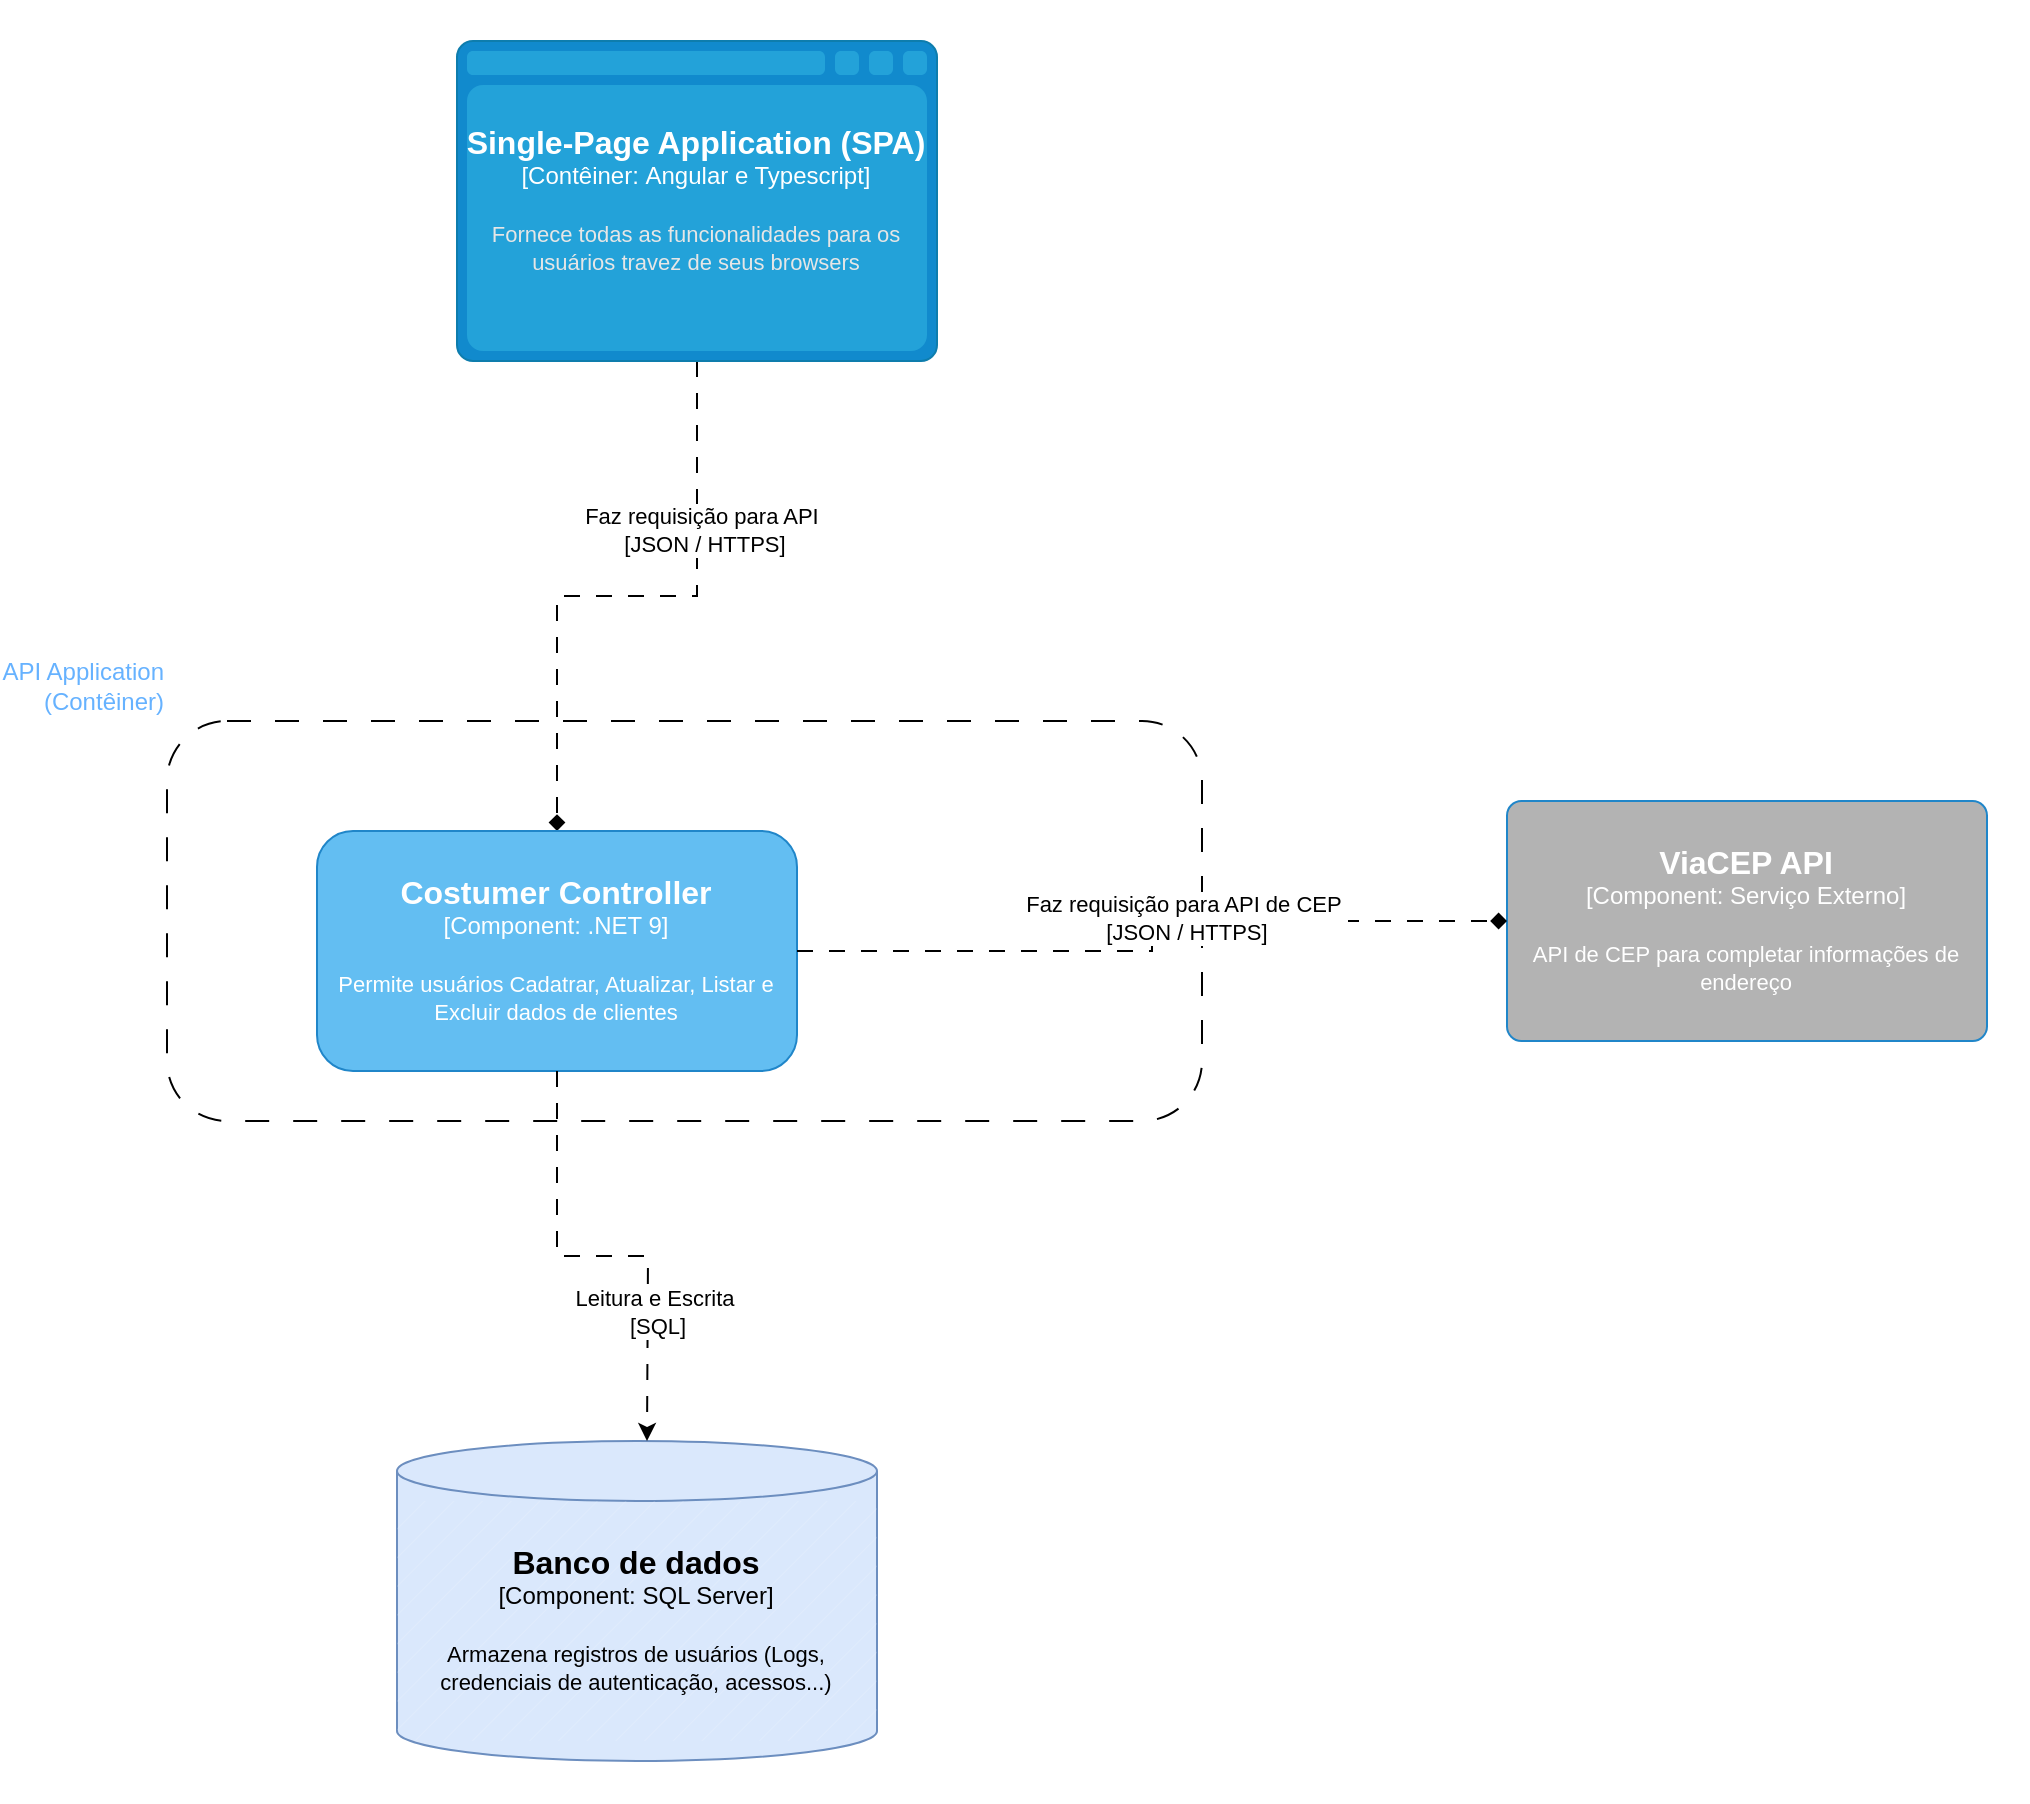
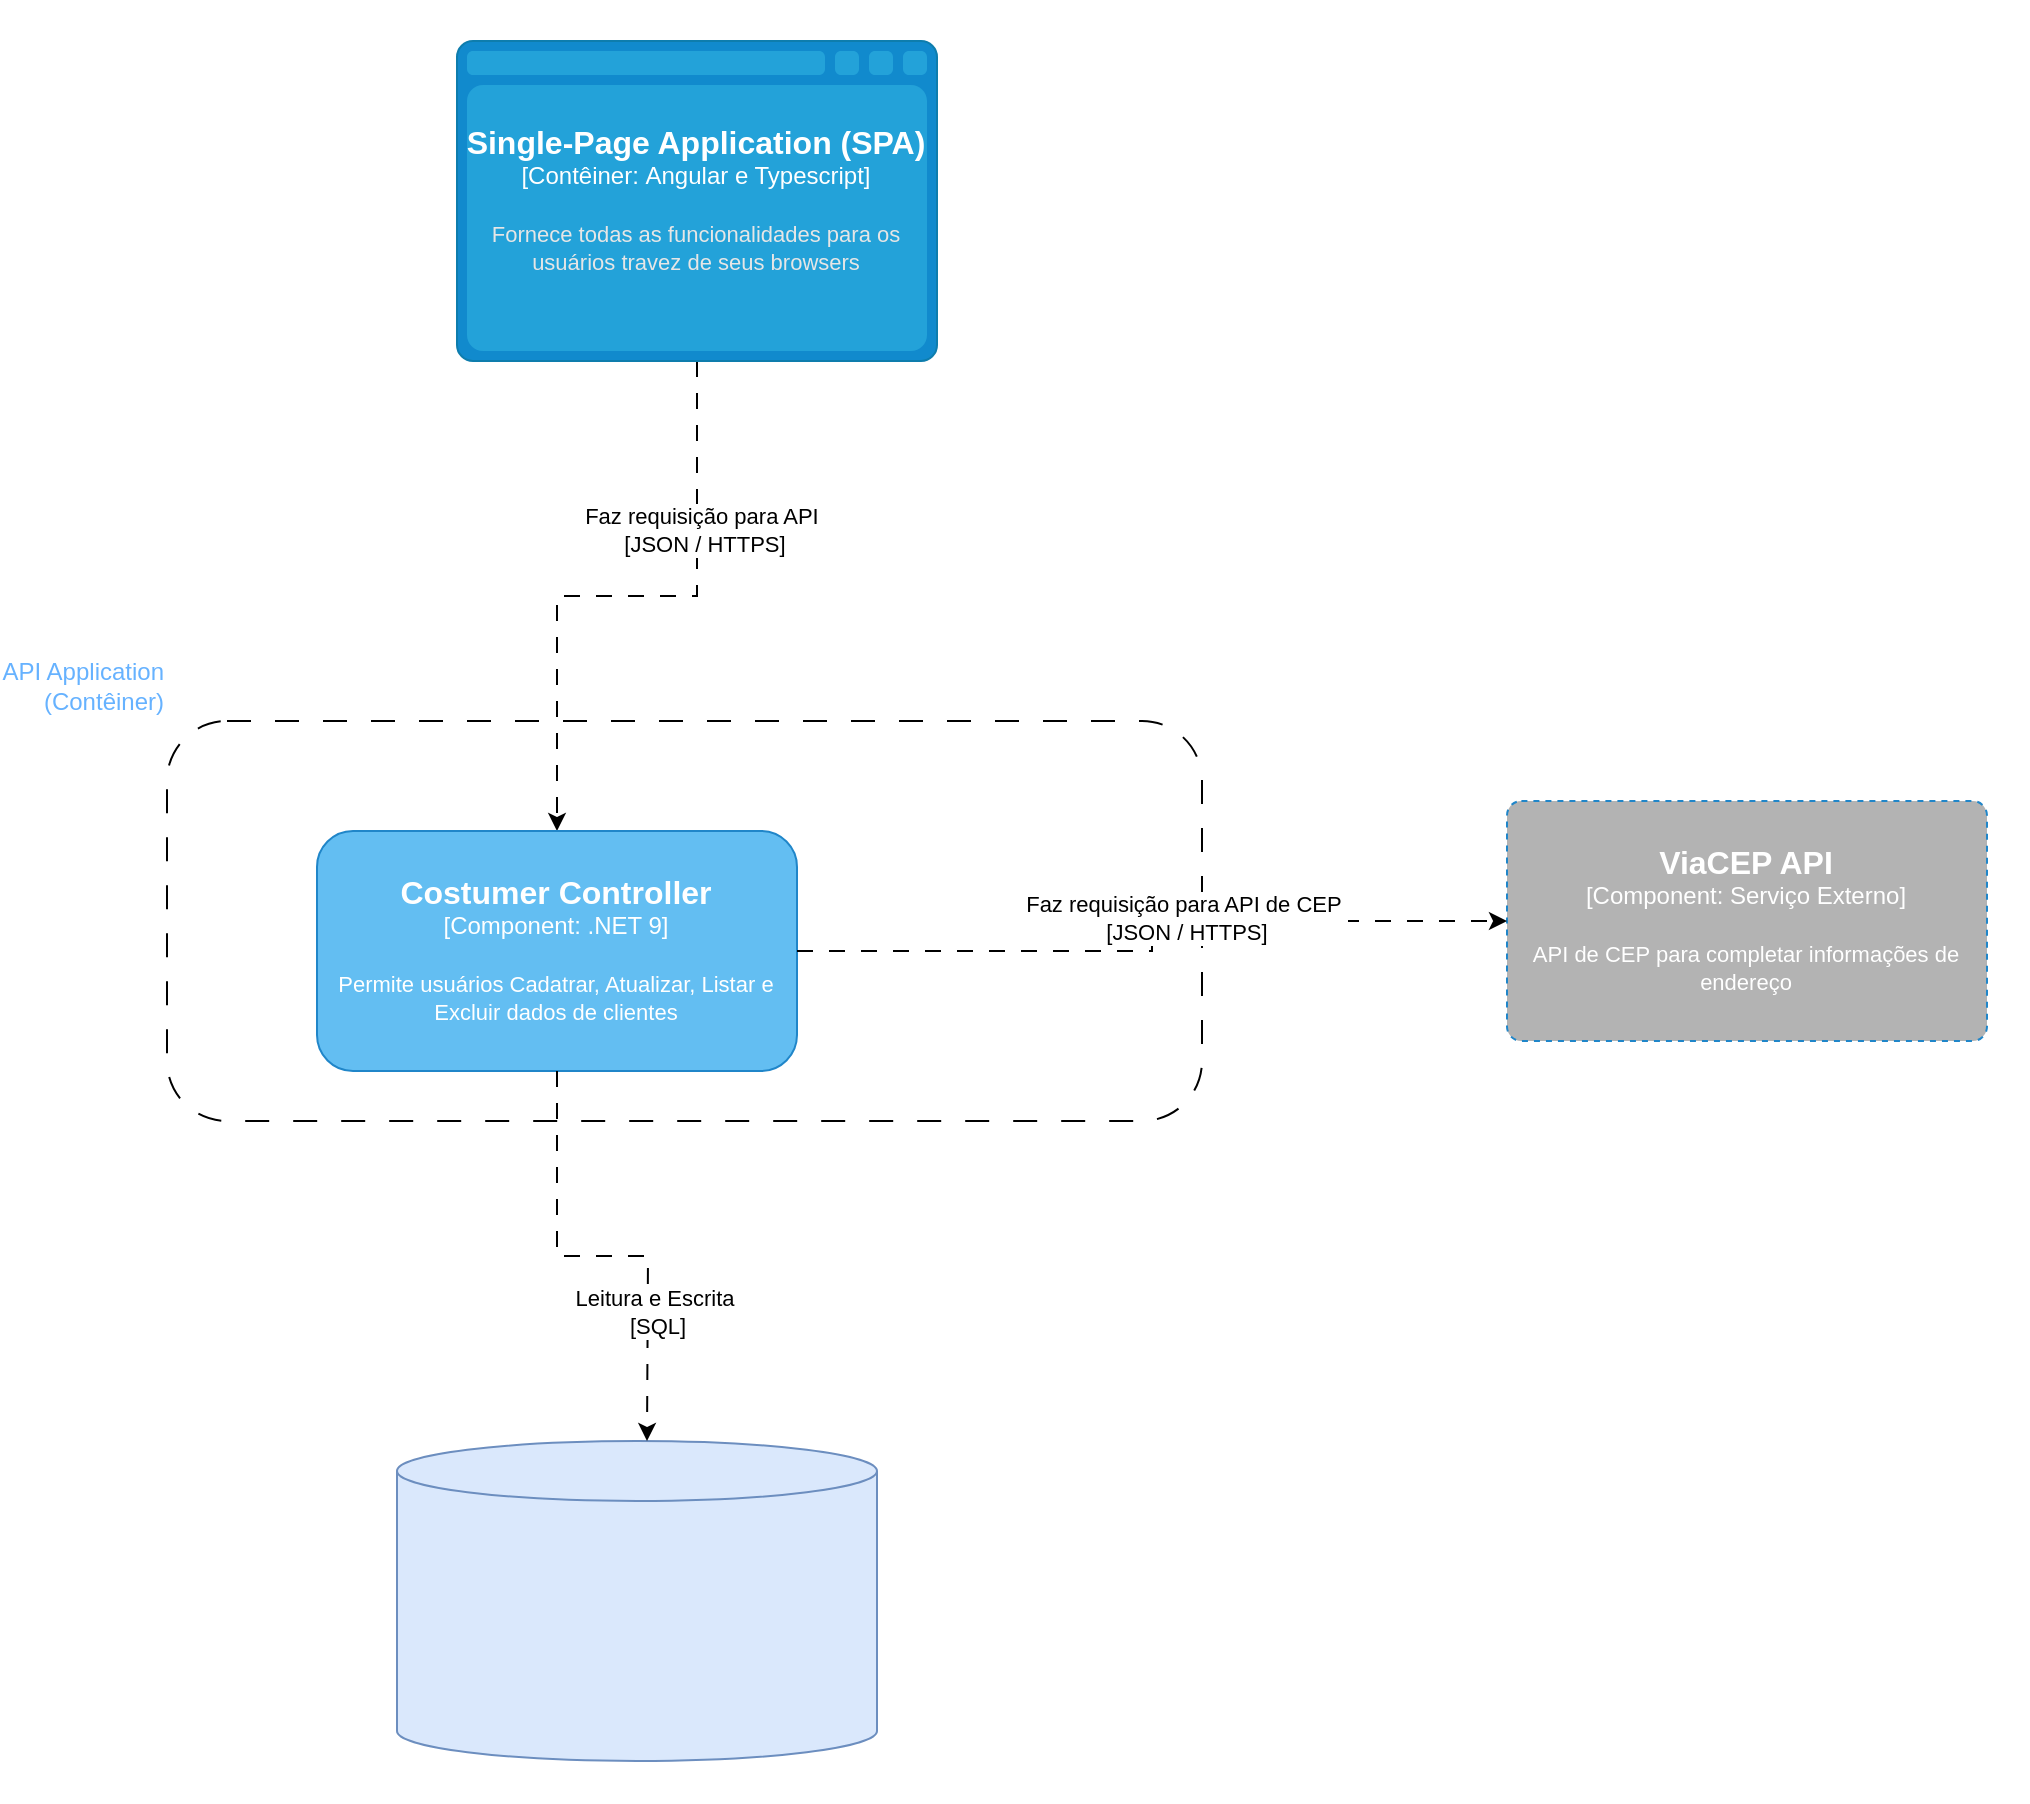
- <mxCell id="3" style="edgeStyle=orthogonalEdgeStyle;rounded=0;orthogonalLoop=1;jettySize=auto;html=1;dashed=1;dashPattern=8 8;endArrow=diamond;" parent="1" source="5" target="6" edge="1"><mxGeometry relative="1" as="geometry" /></mxCell>
+ <mxCell id="3" style="edgeStyle=orthogonalEdgeStyle;rounded=0;orthogonalLoop=1;jettySize=auto;html=1;dashed=1;dashPattern=8 8;" parent="1" source="5" target="6" edge="1"><mxGeometry relative="1" as="geometry" /></mxCell>
- <mxCell id="12" style="edgeStyle=orthogonalEdgeStyle;rounded=0;orthogonalLoop=1;jettySize=auto;html=1;entryX=0;entryY=0.5;entryDx=0;entryDy=0;entryPerimeter=0;dashed=1;dashPattern=8 8;endArrow=diamond;" parent="1" source="6" target="7" edge="1"><mxGeometry relative="1" as="geometry" /></mxCell>
+ <mxCell id="12" style="edgeStyle=orthogonalEdgeStyle;rounded=0;orthogonalLoop=1;jettySize=auto;html=1;entryX=0;entryY=0.5;entryDx=0;entryDy=0;entryPerimeter=0;dashed=1;dashPattern=8 8;" parent="1" source="6" target="7" edge="1"><mxGeometry relative="1" as="geometry" /></mxCell>
- <mxCell id="7" value="&lt;font style=&quot;font-size: 16px&quot;&gt;&lt;b&gt;ViaCEP API&lt;/b&gt;&lt;/font&gt;&lt;div&gt;[Component: Serviço Externo]&lt;/div&gt;&lt;br&gt;&lt;div&gt;&lt;font style=&quot;font-size: 11px&quot;&gt;API de CEP para completar informações de endereço&lt;/font&gt;&lt;/div&gt;" style="rounded=1;whiteSpace=wrap;html=1;labelBackgroundColor=none;fillColor=#B3B3B3;fontColor=#ffffff;align=center;arcSize=6;strokeColor=#2086C9;metaEdit=1;resizable=0;points=[[0.25,0,0],[0.5,0,0],[0.75,0,0],[1,0.25,0],[1,0.5,0],[1,0.75,0],[0.75,1,0],[0.5,1,0],[0.25,1,0],[0,0.75,0],[0,0.5,0],[0,0.25,0]];" parent="1" vertex="1"><mxGeometry x="690" y="400" width="240" height="120" as="geometry" /></mxCell>
+ <mxCell id="7" value="&lt;font style=&quot;font-size: 16px&quot;&gt;&lt;b&gt;ViaCEP API&lt;/b&gt;&lt;/font&gt;&lt;div&gt;[Component: Serviço Externo]&lt;/div&gt;&lt;br&gt;&lt;div&gt;&lt;font style=&quot;font-size: 11px&quot;&gt;API de CEP para completar informações de endereço&lt;/font&gt;&lt;/div&gt;" style="rounded=1;whiteSpace=wrap;html=1;labelBackgroundColor=none;fillColor=#B3B3B3;fontColor=#ffffff;align=center;arcSize=6;strokeColor=#2086C9;metaEdit=1;resizable=0;points=[[0.25,0,0],[0.5,0,0],[0.75,0,0],[1,0.25,0],[1,0.5,0],[1,0.75,0],[0.75,1,0],[0.5,1,0],[0.25,1,0],[0,0.75,0],[0,0.5,0],[0,0.25,0]];dashed=1;" parent="1" vertex="1"><mxGeometry x="690" y="400" width="240" height="120" as="geometry" /></mxCell>
- <mxCell id="9" value="&lt;font style=&quot;font-size: 16px&quot;&gt;&lt;b&gt;Banco de dados&lt;/b&gt;&lt;/font&gt;&lt;div&gt;[Component: SQL Server]&lt;/div&gt;&lt;br&gt;&lt;div&gt;&lt;font style=&quot;font-size: 11px&quot;&gt;Armazena registros de usuários (Logs, credenciais de autenticação, acessos...)&lt;/font&gt;&lt;/div&gt;" style="rounded=0;whiteSpace=wrap;html=1;labelBackgroundColor=none;fillColor=default;fontColor=#000000;align=center;arcSize=6;strokeColor=none;metaEdit=1;resizable=0;points=[[0.25,0,0],[0.5,0,0],[0.75,0,0],[1,0.25,0],[1,0.5,0],[1,0.75,0],[0.75,1,0],[0.5,1,0],[0.25,1,0],[0,0.75,0],[0,0.5,0],[0,0.25,0]];fillStyle=hatch;strokeWidth=0;" parent="1" vertex="1"><mxGeometry x="135" y="750" width="240" height="120" as="geometry" /></mxCell>
